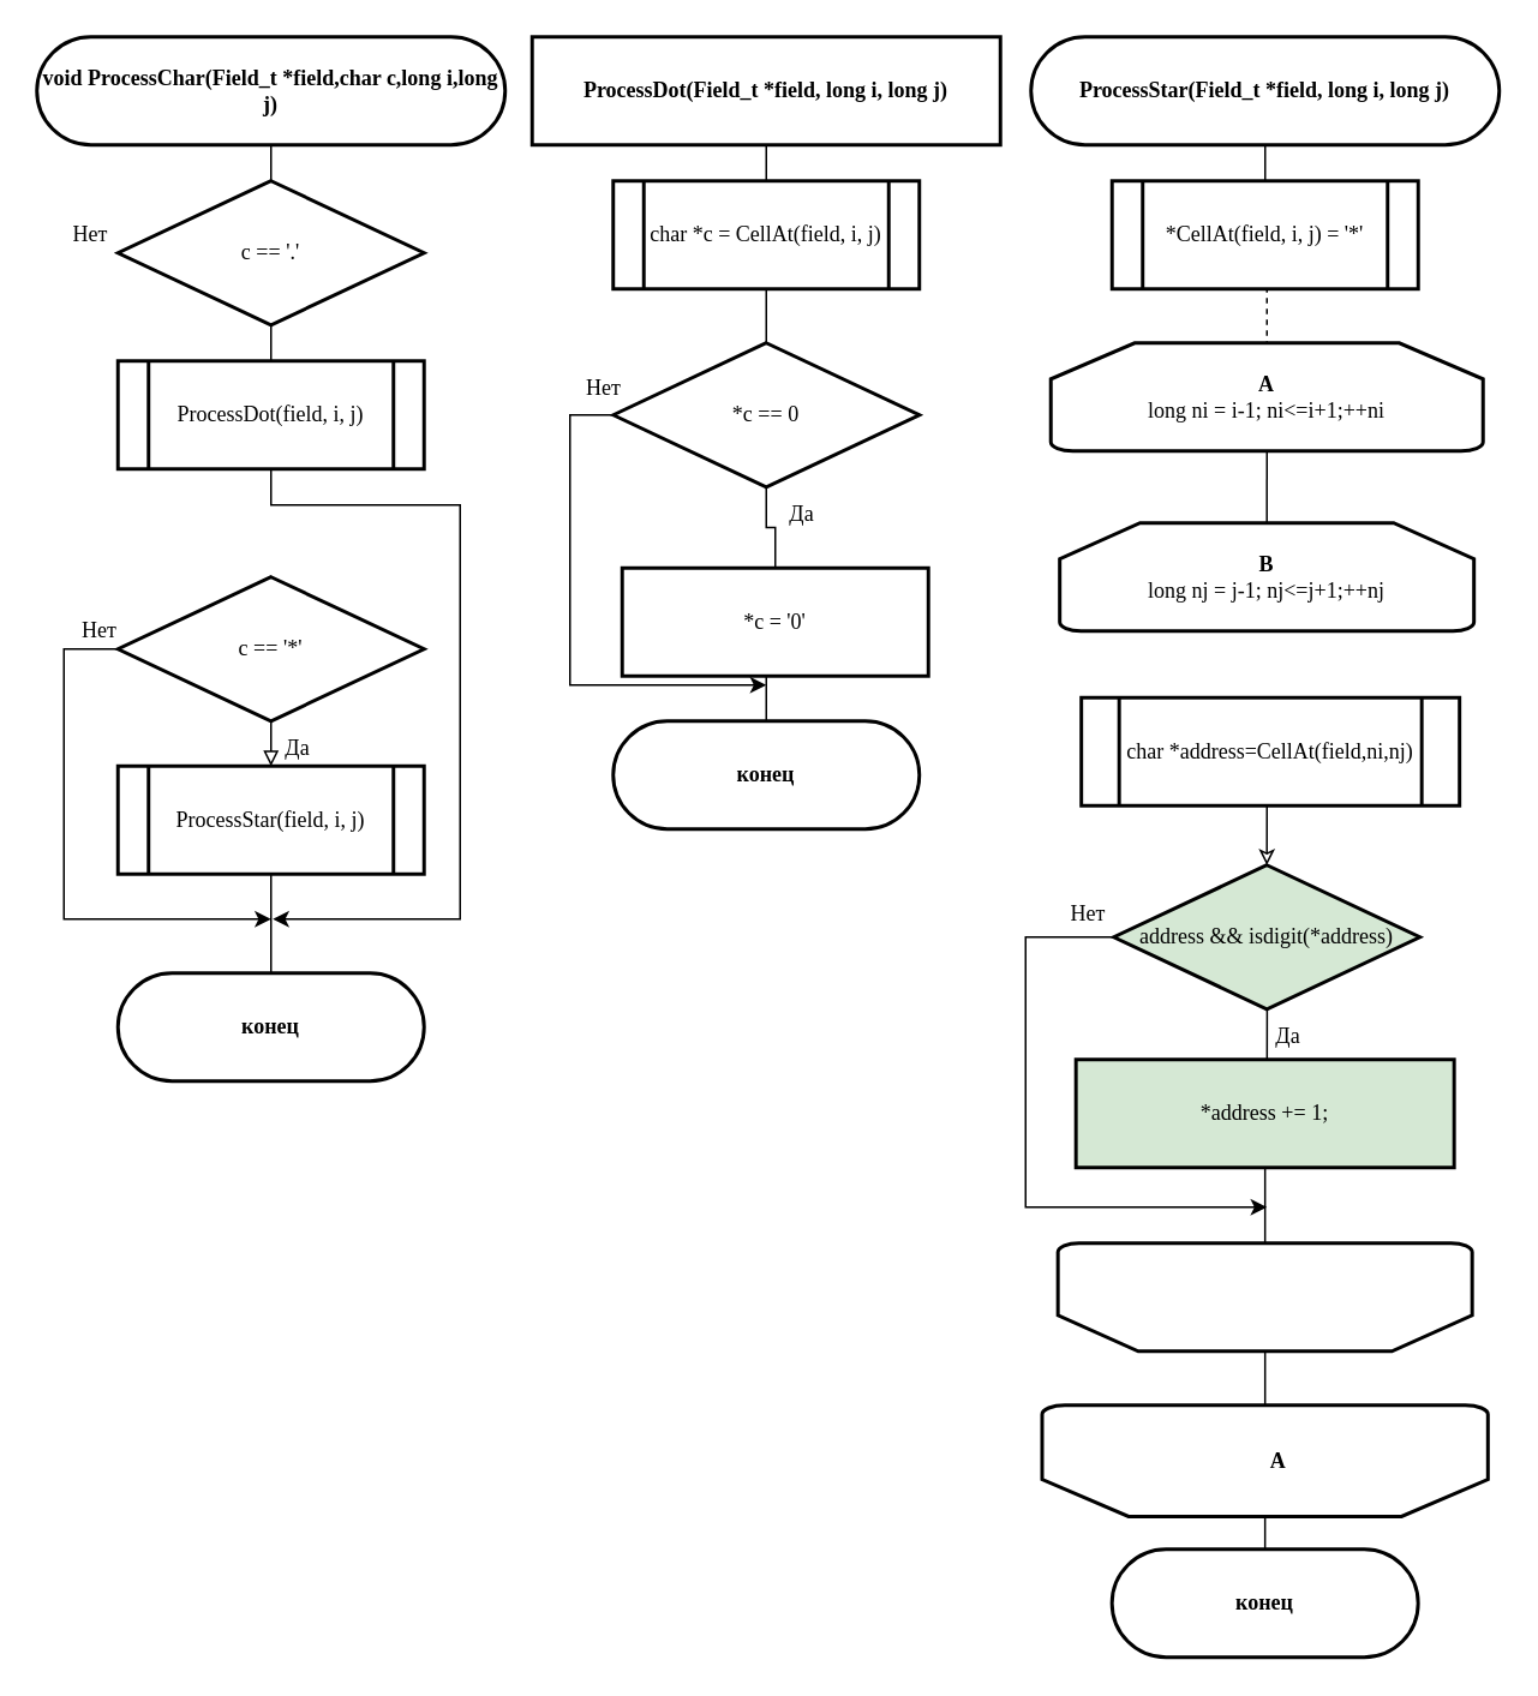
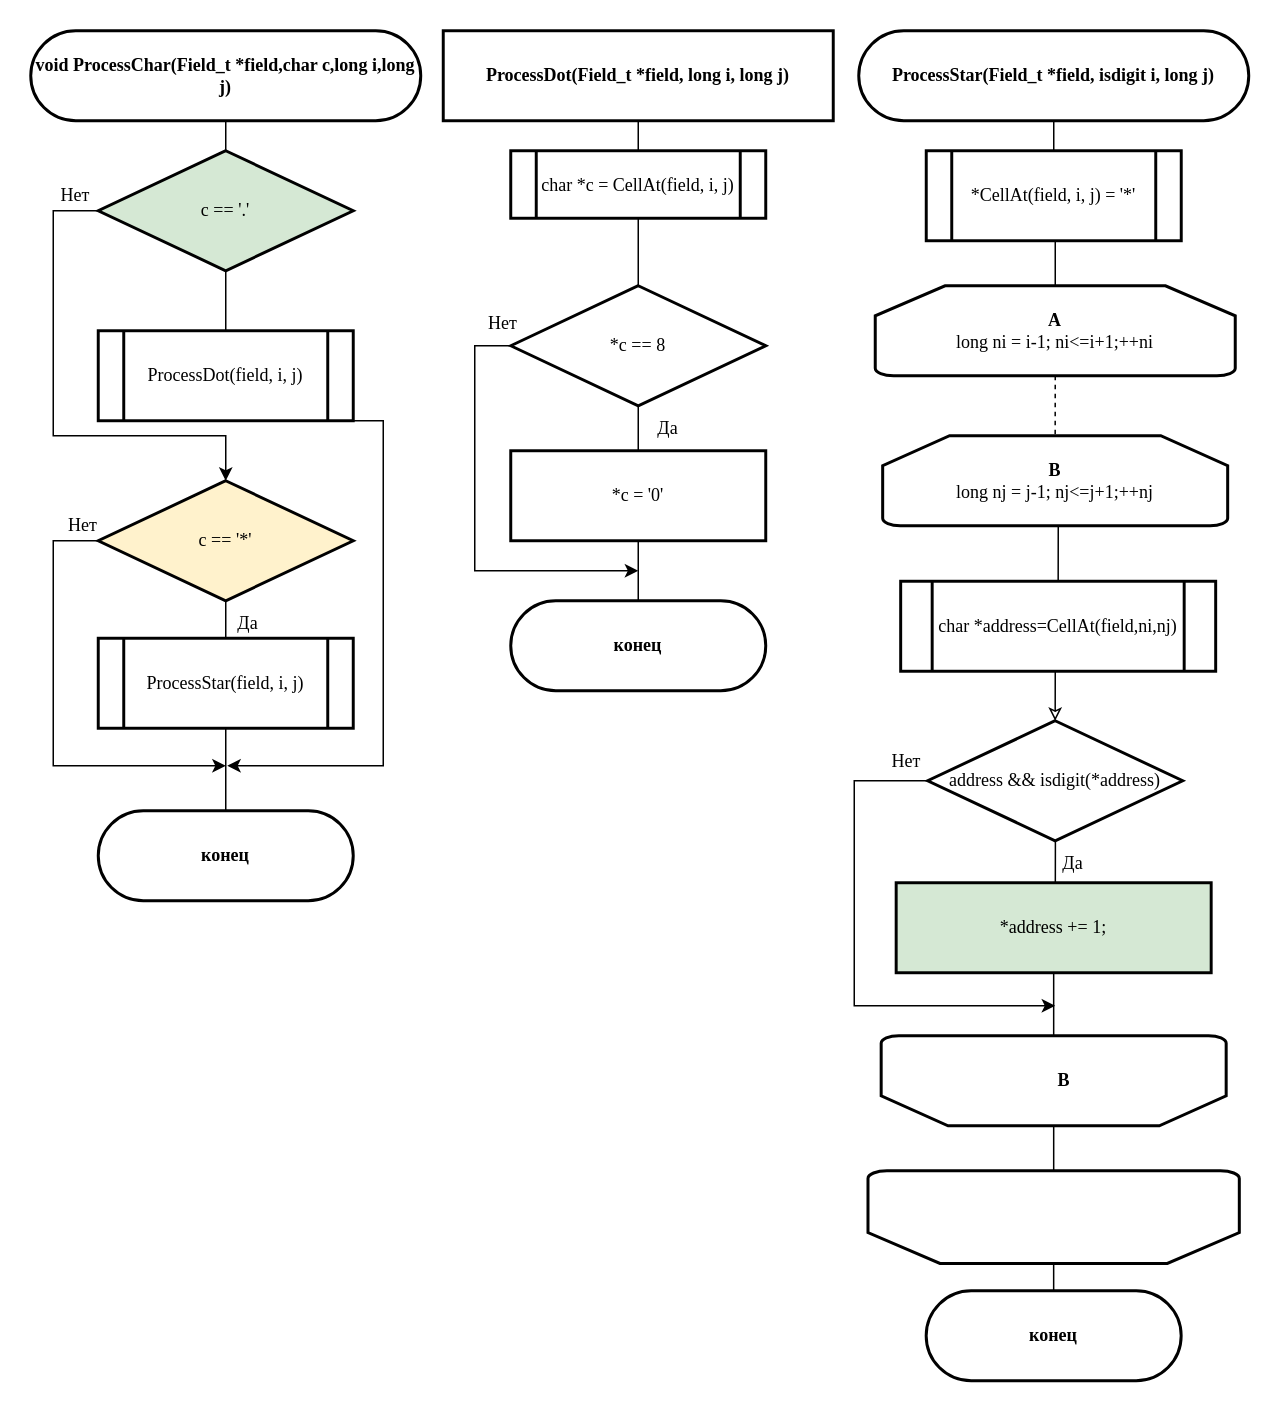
- <mxCell id="26" value="&lt;font face=&quot;Gost Type B&quot;&gt;&lt;b&gt;ProcessStar(Field_t *field, long i, long j)&lt;/b&gt;&lt;/font&gt;" style="rounded=1;whiteSpace=wrap;html=1;arcSize=50;strokeWidth=1.968;" parent="1" vertex="1"><mxGeometry x="572" y="20" width="260" height="60" as="geometry" /></mxCell>
+ <mxCell id="26" value="&lt;font face=&quot;Gost Type B&quot;&gt;&lt;b&gt;ProcessStar(Field_t *field, isdigit i, long j)&lt;/b&gt;&lt;/font&gt;" style="rounded=1;whiteSpace=wrap;html=1;arcSize=50;strokeWidth=1.968;" parent="1" vertex="1"><mxGeometry x="572" y="20" width="260" height="60" as="geometry" /></mxCell>
- <mxCell id="18" value="&lt;font face=&quot;Gost Type B&quot;&gt;char *c = CellAt(field, i, j)&lt;/font&gt;" style="shape=process;whiteSpace=wrap;html=1;backgroundOutline=1;strokeWidth=1.968;" parent="1" vertex="1"><mxGeometry x="340" y="100" width="170" height="60" as="geometry" /></mxCell>
+ <mxCell id="18" value="&lt;font face=&quot;Gost Type B&quot;&gt;char *c = CellAt(field, i, j)&lt;/font&gt;" style="shape=process;whiteSpace=wrap;html=1;backgroundOutline=1;strokeWidth=1.968;" parent="1" vertex="1"><mxGeometry x="340" y="100" width="170" height="45" as="geometry" /></mxCell>
- <mxCell id="6" value="&lt;font face=&quot;Gost Type B&quot;&gt;c == '.'&lt;/font&gt;" style="rhombus;whiteSpace=wrap;html=1;strokeWidth=1.968;" parent="1" vertex="1"><mxGeometry x="65" y="100" width="170" height="80" as="geometry" /></mxCell>
+ <mxCell id="6" value="&lt;font face=&quot;Gost Type B&quot;&gt;c == '.'&lt;/font&gt;" style="rhombus;whiteSpace=wrap;html=1;strokeWidth=1.968;fillColor=#d5e8d4;" parent="1" vertex="1"><mxGeometry x="65" y="100" width="170" height="80" as="geometry" /></mxCell>
- <mxCell id="46" style="edgeStyle=orthogonalEdgeStyle;rounded=0;orthogonalLoop=1;jettySize=auto;html=1;exitX=0.5;exitY=1;exitDx=0;exitDy=0;entryX=0.5;entryY=0;entryDx=0;entryDy=0;entryPerimeter=0;endArrow=none;endFill=0;dashed=1;" parent="1" source="27" target="28" edge="1"><mxGeometry relative="1" as="geometry" /></mxCell>
+ <mxCell id="46" style="edgeStyle=orthogonalEdgeStyle;rounded=0;orthogonalLoop=1;jettySize=auto;html=1;exitX=0.5;exitY=1;exitDx=0;exitDy=0;entryX=0.5;entryY=0;entryDx=0;entryDy=0;entryPerimeter=0;endArrow=none;endFill=0;" parent="1" source="27" target="28" edge="1"><mxGeometry relative="1" as="geometry" /></mxCell>
- <mxCell id="8" value="&lt;font face=&quot;Gost Type B&quot;&gt;ProcessDot(field, i, j)&lt;/font&gt;" style="shape=process;whiteSpace=wrap;html=1;backgroundOutline=1;strokeWidth=1.968;" parent="1" vertex="1"><mxGeometry x="65" y="200" width="170" height="60" as="geometry" /></mxCell>
+ <mxCell id="8" value="&lt;font face=&quot;Gost Type B&quot;&gt;ProcessDot(field, i, j)&lt;/font&gt;" style="shape=process;whiteSpace=wrap;html=1;backgroundOutline=1;strokeWidth=1.968;" parent="1" vertex="1"><mxGeometry x="65" y="220" width="170" height="60" as="geometry" /></mxCell>
- <mxCell id="22" value="&lt;font face=&quot;Gost Type B&quot;&gt;*c == 0&lt;/font&gt;" style="rhombus;whiteSpace=wrap;html=1;strokeWidth=1.968;" parent="1" vertex="1"><mxGeometry x="340" y="190" width="170" height="80" as="geometry" /></mxCell>
+ <mxCell id="22" value="&lt;font face=&quot;Gost Type B&quot;&gt;*c == 8&lt;/font&gt;" style="rhombus;whiteSpace=wrap;html=1;strokeWidth=1.968;" parent="1" vertex="1"><mxGeometry x="340" y="190" width="170" height="80" as="geometry" /></mxCell>
- <mxCell id="41" style="edgeStyle=orthogonalEdgeStyle;rounded=0;orthogonalLoop=1;jettySize=auto;html=1;exitX=0.5;exitY=1;exitDx=0;exitDy=0;exitPerimeter=0;entryX=0.5;entryY=0;entryDx=0;entryDy=0;entryPerimeter=0;endArrow=none;endFill=0;" parent="1" source="28" target="30" edge="1"><mxGeometry relative="1" as="geometry" /></mxCell>
+ <mxCell id="41" style="edgeStyle=orthogonalEdgeStyle;rounded=0;orthogonalLoop=1;jettySize=auto;html=1;exitX=0.5;exitY=1;exitDx=0;exitDy=0;exitPerimeter=0;entryX=0.5;entryY=0;entryDx=0;entryDy=0;entryPerimeter=0;endArrow=none;endFill=0;dashed=1;" parent="1" source="28" target="30" edge="1"><mxGeometry relative="1" as="geometry" /></mxCell>
+ <mxCell id="5" style="edgeStyle=orthogonalEdgeStyle;rounded=0;orthogonalLoop=1;jettySize=auto;html=1;exitX=0;exitY=0.5;exitDx=0;exitDy=0;" parent="1" source="6" target="10" edge="1"><mxGeometry relative="1" as="geometry"><mxPoint x="150" y="310" as="targetPoint" /><Array as="points"><mxPoint x="35" y="140" /><mxPoint x="35" y="290" /><mxPoint x="150" y="290" /></Array></mxGeometry></mxCell>
- <mxCell id="24" value="&lt;font face=&quot;Gost Type B&quot;&gt;*c = '0'&lt;/font&gt;" style="rounded=0;whiteSpace=wrap;html=1;align=center;strokeWidth=1.968;" parent="1" vertex="1"><mxGeometry x="345" y="315" width="170" height="60" as="geometry" /></mxCell>
+ <mxCell id="24" value="&lt;font face=&quot;Gost Type B&quot;&gt;*c = '0'&lt;/font&gt;" style="rounded=0;whiteSpace=wrap;html=1;align=center;strokeWidth=1.968;" parent="1" vertex="1"><mxGeometry x="340" y="300" width="170" height="60" as="geometry" /></mxCell>
- <mxCell id="10" value="&lt;font face=&quot;Gost Type B&quot;&gt;c == '*'&lt;/font&gt;" style="rhombus;whiteSpace=wrap;html=1;strokeWidth=1.968;" parent="1" vertex="1"><mxGeometry x="65" y="320" width="170" height="80" as="geometry" /></mxCell>
+ <mxCell id="10" value="&lt;font face=&quot;Gost Type B&quot;&gt;c == '*'&lt;/font&gt;" style="rhombus;whiteSpace=wrap;html=1;strokeWidth=1.968;fillColor=#fff2cc;" parent="1" vertex="1"><mxGeometry x="65" y="320" width="170" height="80" as="geometry" /></mxCell>
+ <mxCell id="29" style="edgeStyle=orthogonalEdgeStyle;rounded=0;orthogonalLoop=1;jettySize=auto;html=1;exitX=0.5;exitY=1;exitDx=0;exitDy=0;exitPerimeter=0;entryX=0.5;entryY=0;entryDx=0;entryDy=0;endArrow=none;endFill=0;" parent="1" source="30" target="32" edge="1"><mxGeometry relative="1" as="geometry" /></mxCell>
- <mxCell id="9" style="edgeStyle=orthogonalEdgeStyle;rounded=0;orthogonalLoop=1;jettySize=auto;html=1;exitX=0.5;exitY=1;exitDx=0;exitDy=0;entryX=0.5;entryY=0;entryDx=0;entryDy=0;endArrow=block;endFill=0;" parent="1" source="10" target="12" edge="1"><mxGeometry relative="1" as="geometry" /></mxCell>
+ <mxCell id="9" style="edgeStyle=orthogonalEdgeStyle;rounded=0;orthogonalLoop=1;jettySize=auto;html=1;exitX=0.5;exitY=1;exitDx=0;exitDy=0;entryX=0.5;entryY=0;entryDx=0;entryDy=0;endArrow=none;endFill=0;" parent="1" source="10" target="12" edge="1"><mxGeometry relative="1" as="geometry" /></mxCell>
- <mxCell id="34" value="&lt;font face=&quot;Gost Type B&quot;&gt;address &amp;amp;&amp;amp; isdigit(*address)&lt;/font&gt;" style="rhombus;whiteSpace=wrap;html=1;strokeWidth=1.968;fillColor=#d5e8d4;" parent="1" vertex="1"><mxGeometry x="617.95" y="480" width="170" height="80" as="geometry" /></mxCell>
+ <mxCell id="34" value="&lt;font face=&quot;Gost Type B&quot;&gt;address &amp;amp;&amp;amp; isdigit(*address)&lt;/font&gt;" style="rhombus;whiteSpace=wrap;html=1;strokeWidth=1.968;" parent="1" vertex="1"><mxGeometry x="617.95" y="480" width="170" height="80" as="geometry" /></mxCell>
+ <mxCell id="38" value="&lt;font face=&quot;Gost Type B&quot;&gt;&lt;b&gt;B&lt;/b&gt;&lt;/font&gt;" style="text;html=1;align=center;verticalAlign=middle;whiteSpace=wrap;rounded=0;" parent="36" vertex="1"><mxGeometry x="92" y="15" width="60" height="30" as="geometry" /></mxCell>
- <mxCell id="44" value="&lt;font face=&quot;Gost Type B&quot;&gt;&lt;b&gt;A&lt;/b&gt;&lt;/font&gt;" style="text;html=1;align=center;verticalAlign=middle;whiteSpace=wrap;rounded=0;" parent="42" vertex="1"><mxGeometry x="99.02" y="15.457" width="64.578" height="30.915" as="geometry" /></mxCell>
